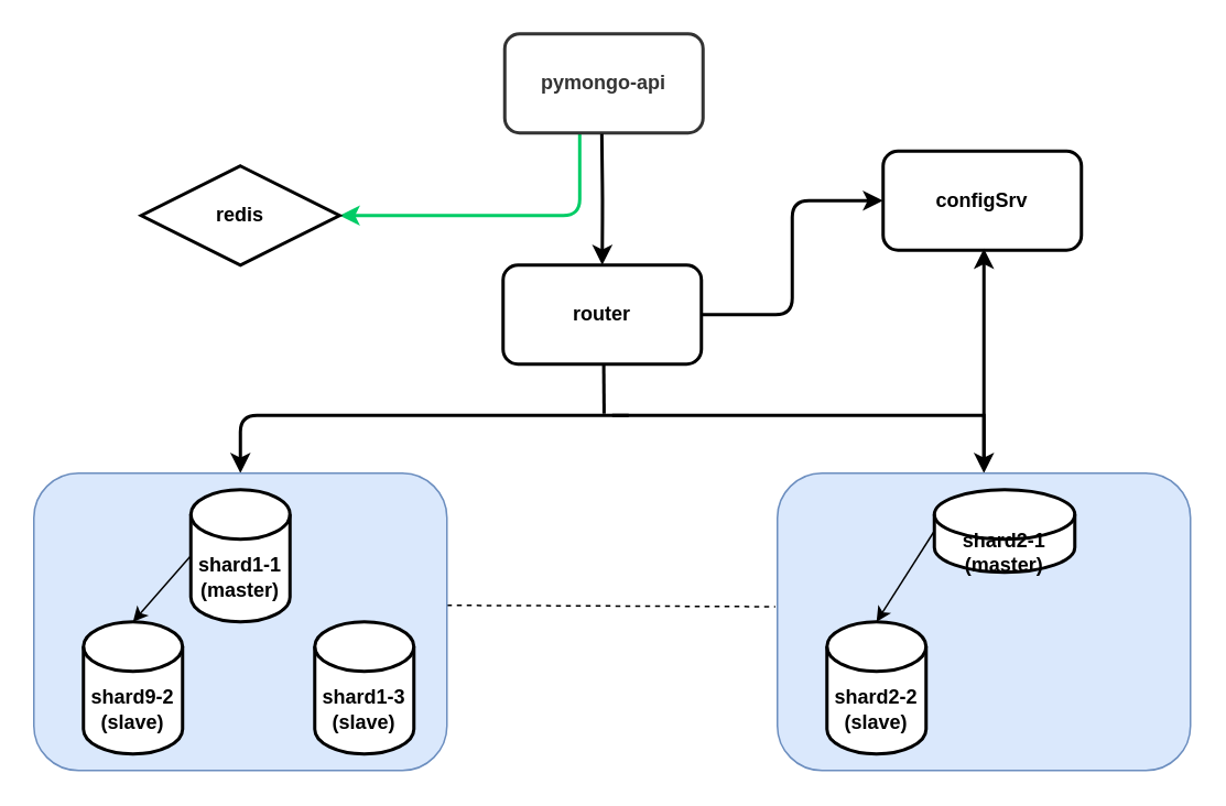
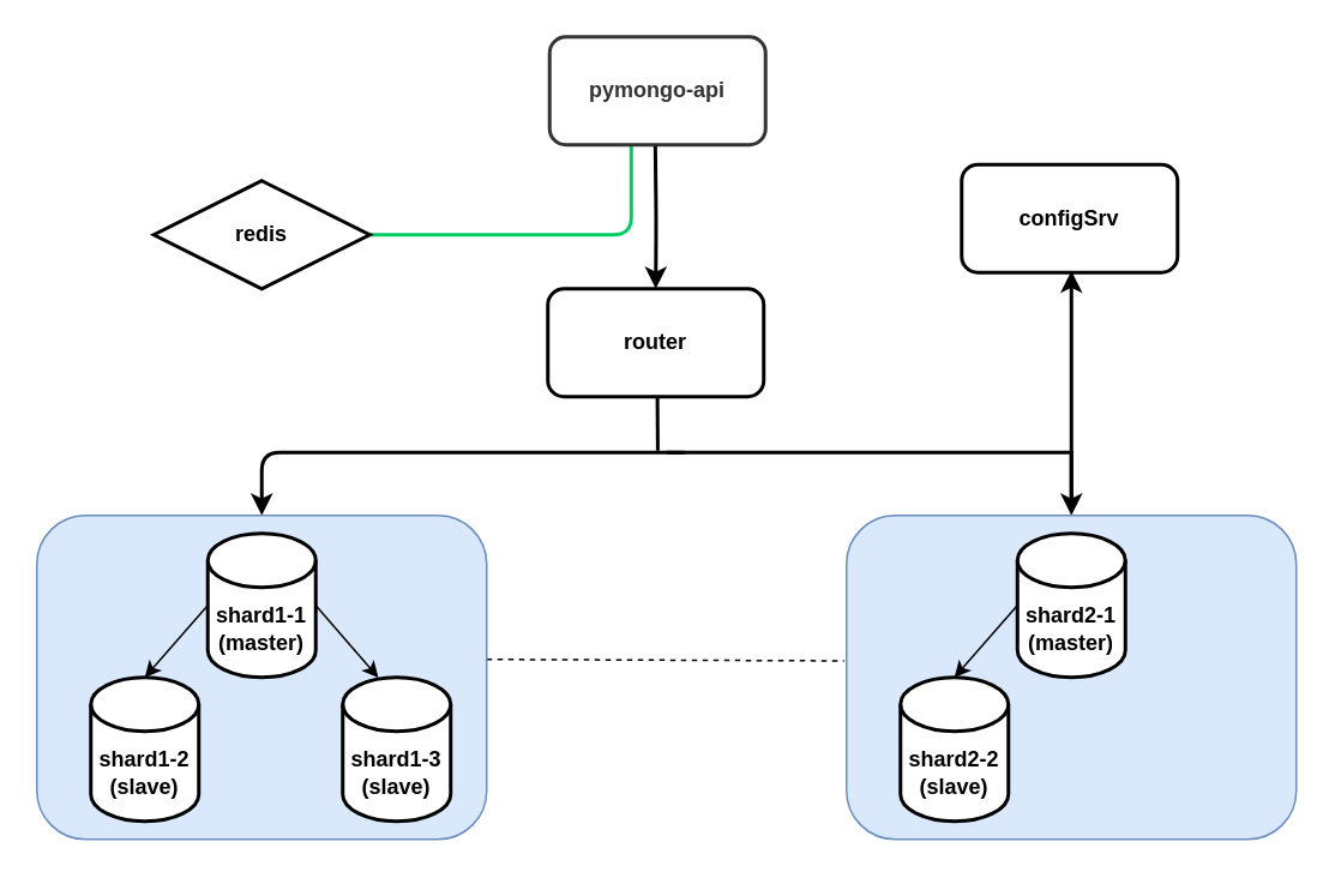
- <mxCell id="2" style="edgeStyle=orthogonalEdgeStyle;rounded=1;orthogonalLoop=1;jettySize=auto;html=1;exitX=0.378;exitY=1.005;exitDx=0;exitDy=0;entryX=1;entryY=0.5;entryDx=0;entryDy=0;curved=0;strokeWidth=2;strokeColor=#00CC66;exitPerimeter=0;" parent="1" source="3" target="23" edge="1"><mxGeometry relative="1" as="geometry"><Array as="points"><mxPoint x="350" y="130" /></Array></mxGeometry></mxCell>
+ <mxCell id="2" style="edgeStyle=orthogonalEdgeStyle;rounded=1;orthogonalLoop=1;jettySize=auto;html=1;exitX=0.378;exitY=1.005;exitDx=0;exitDy=0;entryX=1;entryY=0.5;entryDx=0;entryDy=0;curved=0;strokeWidth=2;strokeColor=#00CC66;exitPerimeter=0;endArrow=none;" parent="1" source="3" target="23" edge="1"><mxGeometry relative="1" as="geometry"><Array as="points"><mxPoint x="350" y="130" /></Array></mxGeometry></mxCell>
- <mxCell id="5" style="edgeStyle=orthogonalEdgeStyle;rounded=1;orthogonalLoop=1;jettySize=auto;html=1;exitX=1;exitY=0.5;exitDx=0;exitDy=0;entryX=0;entryY=0.5;entryDx=0;entryDy=0;strokeWidth=2;curved=0;" parent="1" source="7" target="4" edge="1"><mxGeometry relative="1" as="geometry" /></mxCell>
- <mxCell id="16" value="&lt;b&gt;shard2-1&lt;/b&gt;&lt;div&gt;&lt;b&gt;(master)&lt;/b&gt;&lt;/div&gt;" style="shape=cylinder3;whiteSpace=wrap;html=1;boundedLbl=1;backgroundOutline=1;size=15;strokeWidth=2;" parent="1" vertex="1"><mxGeometry x="565" y="296" width="85" height="50" as="geometry" /></mxCell>
+ <mxCell id="16" value="&lt;b&gt;shard2-1&lt;/b&gt;&lt;div&gt;&lt;b&gt;(master)&lt;/b&gt;&lt;/div&gt;" style="shape=cylinder3;whiteSpace=wrap;html=1;boundedLbl=1;backgroundOutline=1;size=15;strokeWidth=2;" parent="1" vertex="1"><mxGeometry x="565" y="296" width="60" height="80" as="geometry" /></mxCell>
+ <mxCell id="19" style="rounded=0;orthogonalLoop=1;jettySize=auto;html=1;exitX=1;exitY=0.5;exitDx=0;exitDy=0;exitPerimeter=0;entryX=0.33;entryY=0.002;entryDx=0;entryDy=0;entryPerimeter=0;" parent="1" source="12" target="13" edge="1"><mxGeometry relative="1" as="geometry" /></mxCell>
- <mxCell id="14" value="&lt;b&gt;shard9-2&lt;/b&gt;&lt;div&gt;&lt;b&gt;(slave)&lt;/b&gt;&lt;/div&gt;" style="shape=cylinder3;whiteSpace=wrap;html=1;boundedLbl=1;backgroundOutline=1;size=15;strokeWidth=2;" parent="1" vertex="1"><mxGeometry x="50" y="376" width="60" height="80" as="geometry" /></mxCell>
+ <mxCell id="14" value="&lt;b&gt;shard1-2&lt;/b&gt;&lt;div&gt;&lt;b&gt;(slave)&lt;/b&gt;&lt;/div&gt;" style="shape=cylinder3;whiteSpace=wrap;html=1;boundedLbl=1;backgroundOutline=1;size=15;strokeWidth=2;" parent="1" vertex="1"><mxGeometry x="50" y="376" width="60" height="80" as="geometry" /></mxCell>
